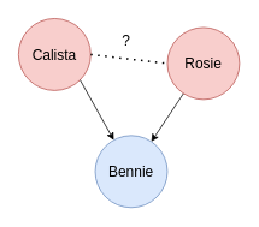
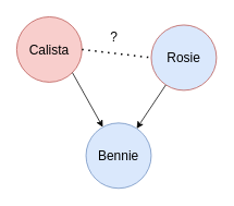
- <mxCell id="3" value="&lt;font style=&quot;font-size: 16px&quot;&gt;Rosie&lt;/font&gt;" style="ellipse;whiteSpace=wrap;html=1;aspect=fixed;fillColor=#f8cecc;strokeColor=#b85450;" vertex="1" parent="1"><mxGeometry x="185" y="30" width="80" height="80" as="geometry" /></mxCell>
+ <mxCell id="3" value="&lt;font style=&quot;font-size: 16px&quot;&gt;Rosie&lt;/font&gt;" style="ellipse;whiteSpace=wrap;html=1;aspect=fixed;fillColor=#dae8fc;strokeColor=#b85450;" vertex="1" parent="1"><mxGeometry x="185" y="30" width="80" height="80" as="geometry" /></mxCell>
